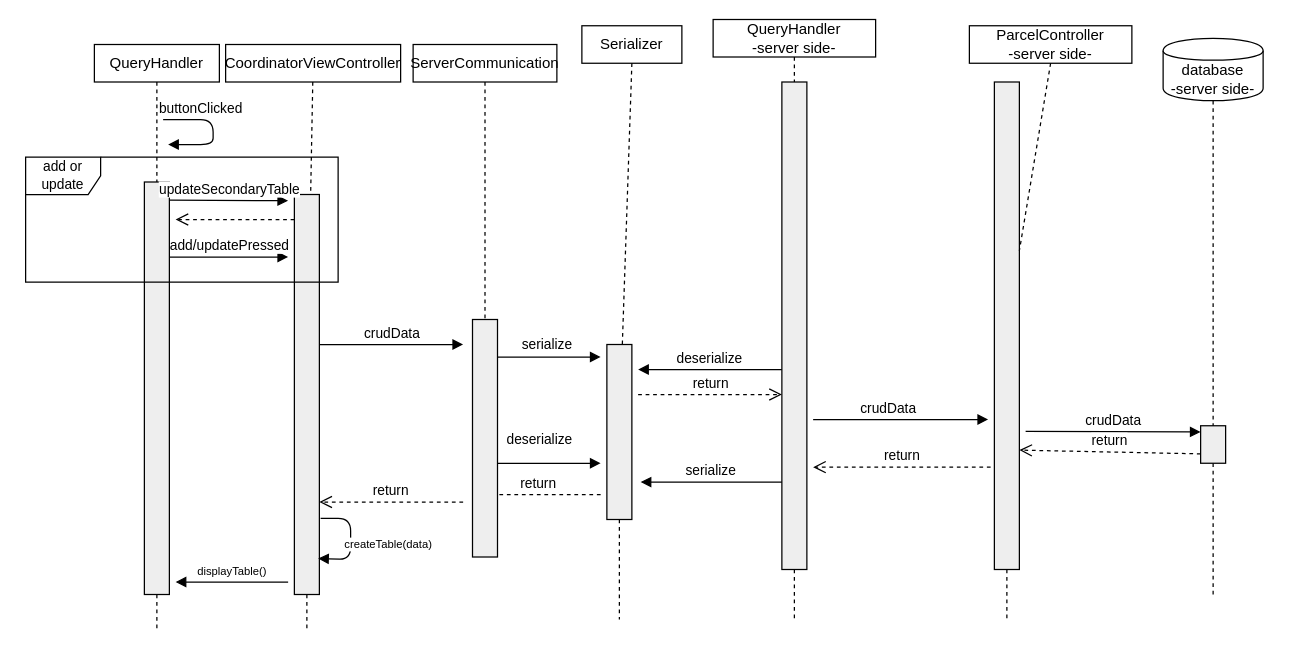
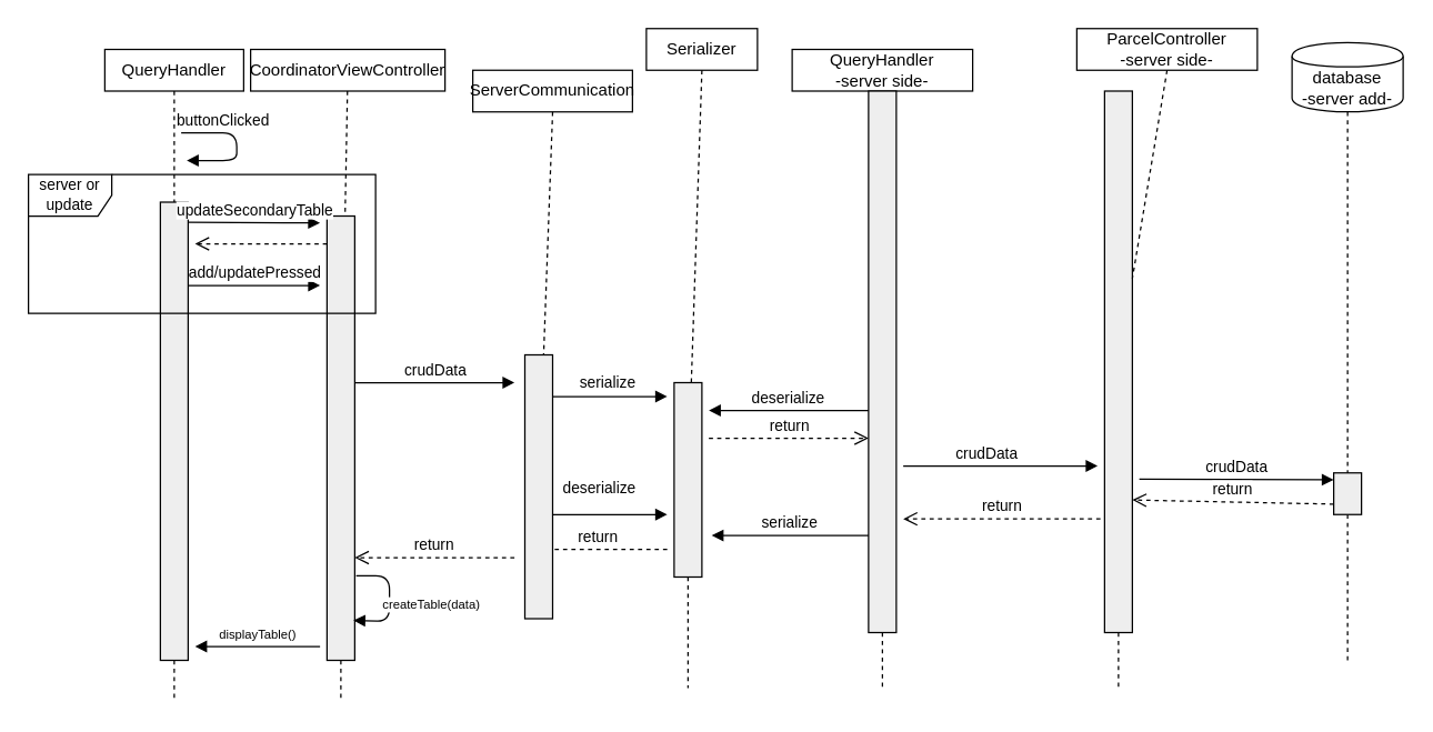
- <mxCell id="22" value="QueryHandler&lt;br&gt;-server side-" style="shape=rect;html=1;whiteSpace=wrap;align=center;" vertex="1" parent="1"><mxGeometry x="570" y="15" width="130" height="30" as="geometry" /></mxCell>
+ <mxCell id="22" value="QueryHandler&lt;br&gt;-server side-" style="shape=rect;html=1;whiteSpace=wrap;align=center;" vertex="1" parent="1"><mxGeometry x="570" y="35" width="130" height="30" as="geometry" /></mxCell>
- <mxCell id="39" value="ServerCommunication" style="shape=rect;html=1;whiteSpace=wrap;align=center;" vertex="1" parent="1"><mxGeometry x="330" y="35" width="115" height="30" as="geometry" /></mxCell>
+ <mxCell id="39" value="ServerCommunication" style="shape=rect;html=1;whiteSpace=wrap;align=center;" vertex="1" parent="1"><mxGeometry x="340" y="50" width="115" height="30" as="geometry" /></mxCell>
- <mxCell id="26" value="database&lt;br&gt;-server side-&lt;br&gt;" style="shape=cylinder;whiteSpace=wrap;html=1;boundedLbl=1;backgroundOutline=1;" vertex="1" parent="1"><mxGeometry x="930" y="30" width="80" height="50" as="geometry" /></mxCell>
+ <mxCell id="26" value="database&lt;br&gt;-server add-&lt;br&gt;" style="shape=cylinder;whiteSpace=wrap;html=1;boundedLbl=1;backgroundOutline=1;" vertex="1" parent="1"><mxGeometry x="930" y="30" width="80" height="50" as="geometry" /></mxCell>
- <mxCell id="44" value="add or update" style="shape=umlFrame;whiteSpace=wrap;html=1;fontSize=11;" vertex="1" parent="1"><mxGeometry x="20" y="125" width="250" height="100" as="geometry" /></mxCell>
+ <mxCell id="44" value="server or update" style="shape=umlFrame;whiteSpace=wrap;html=1;fontSize=11;" vertex="1" parent="1"><mxGeometry x="20" y="125" width="250" height="100" as="geometry" /></mxCell>
